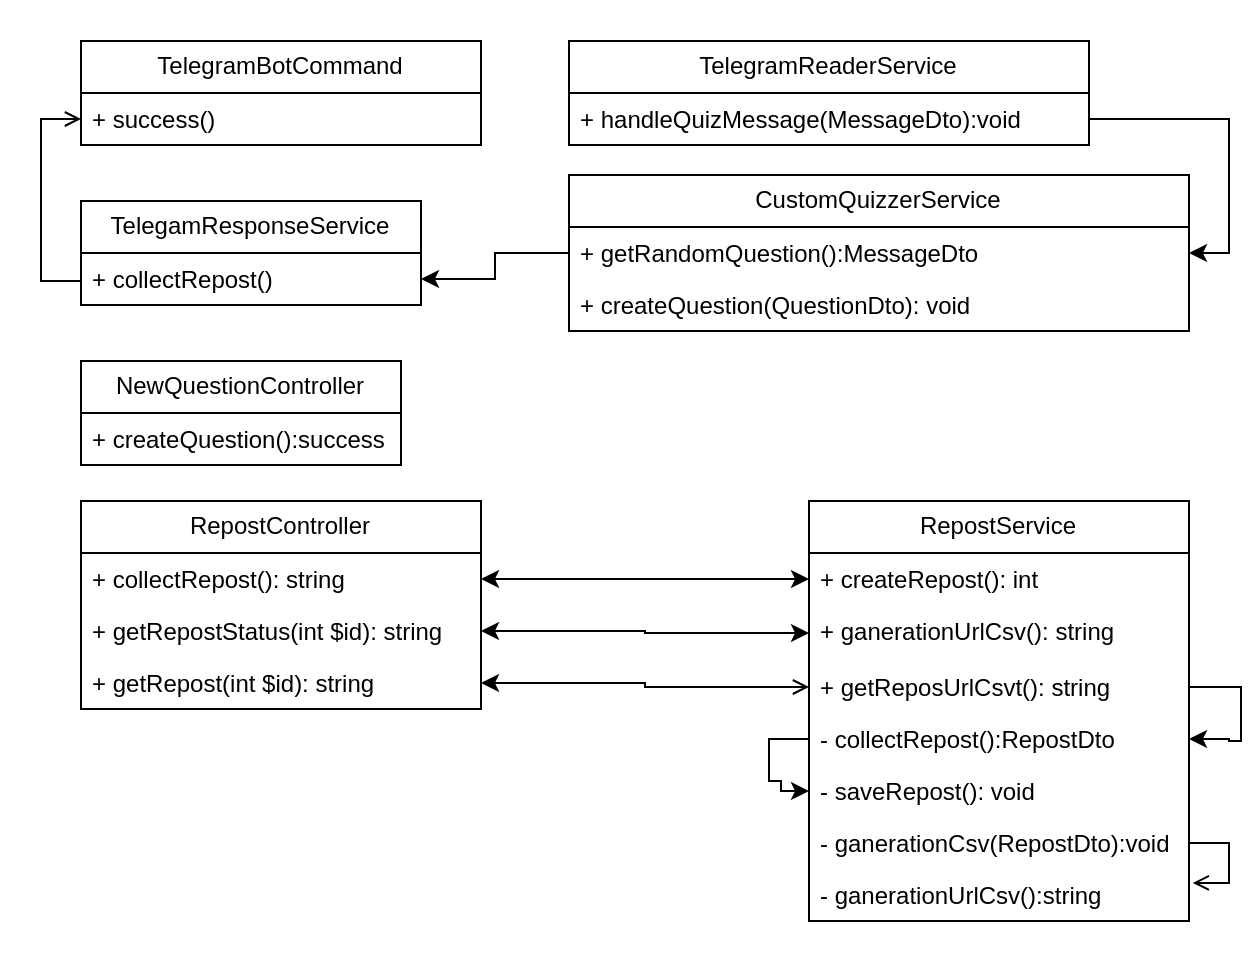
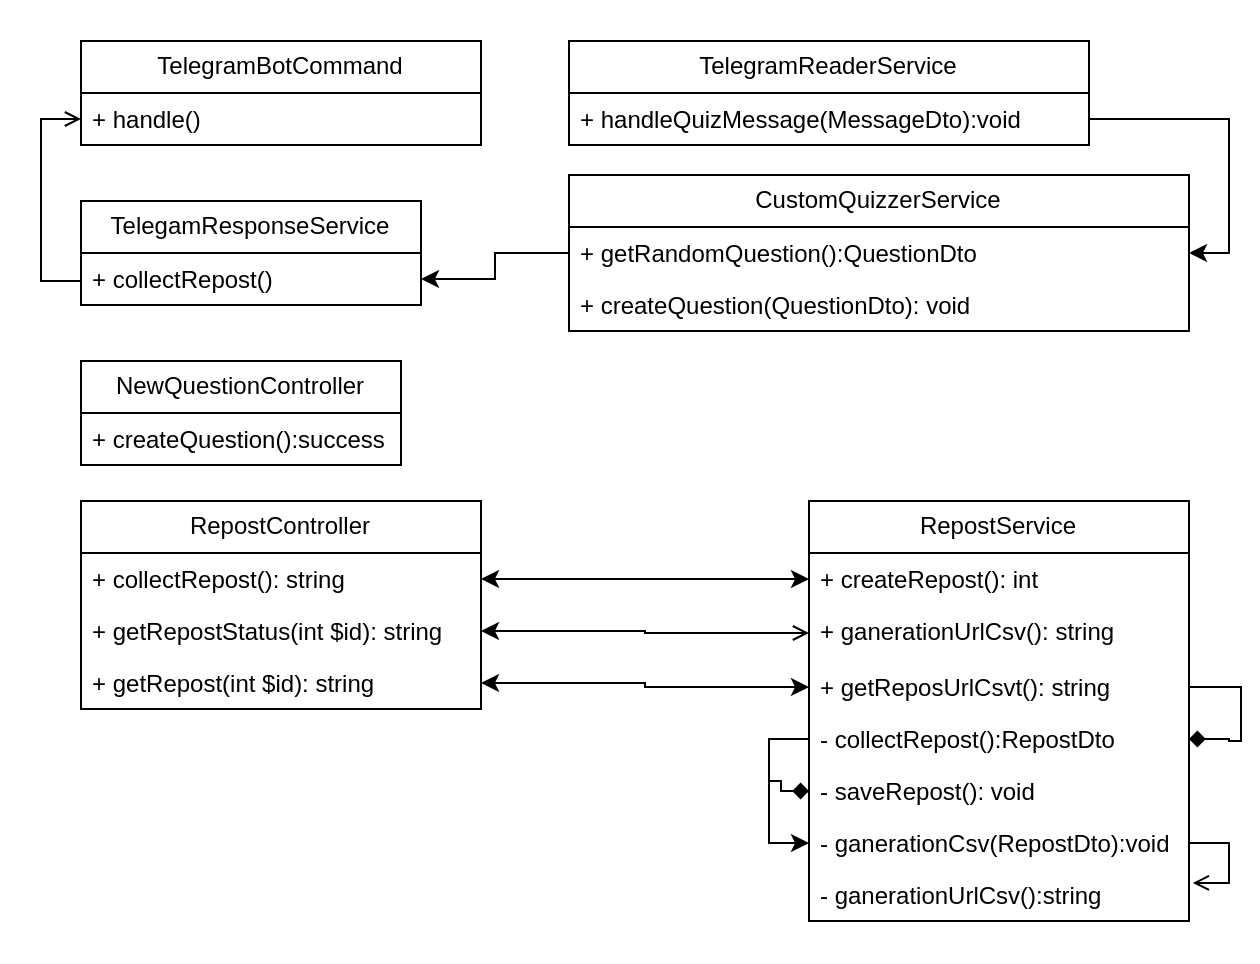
- <mxCell id="9" value="+ success()" style="text;strokeColor=none;fillColor=none;align=left;verticalAlign=top;spacingLeft=4;spacingRight=4;overflow=hidden;rotatable=0;points=[[0,0.5],[1,0.5]];portConstraint=eastwest;whiteSpace=wrap;html=1;" vertex="1" parent="8"><mxGeometry y="26" width="200" height="26" as="geometry" /></mxCell>
+ <mxCell id="9" value="+ handle()" style="text;strokeColor=none;fillColor=none;align=left;verticalAlign=top;spacingLeft=4;spacingRight=4;overflow=hidden;rotatable=0;points=[[0,0.5],[1,0.5]];portConstraint=eastwest;whiteSpace=wrap;html=1;" vertex="1" parent="8"><mxGeometry y="26" width="200" height="26" as="geometry" /></mxCell>
- <mxCell id="16" value="+ getRandomQuestion():MessageDto" style="text;strokeColor=none;fillColor=none;align=left;verticalAlign=top;spacingLeft=4;spacingRight=4;overflow=hidden;rotatable=0;points=[[0,0.5],[1,0.5]];portConstraint=eastwest;whiteSpace=wrap;html=1;" vertex="1" parent="15"><mxGeometry y="26" width="310" height="26" as="geometry" /></mxCell>
+ <mxCell id="16" value="+ getRandomQuestion():QuestionDto" style="text;strokeColor=none;fillColor=none;align=left;verticalAlign=top;spacingLeft=4;spacingRight=4;overflow=hidden;rotatable=0;points=[[0,0.5],[1,0.5]];portConstraint=eastwest;whiteSpace=wrap;html=1;" vertex="1" parent="15"><mxGeometry y="26" width="310" height="26" as="geometry" /></mxCell>
- <mxCell id="34" style="edgeStyle=orthogonalEdgeStyle;rounded=0;orthogonalLoop=1;jettySize=auto;html=1;startArrow=classic;startFill=1;" edge="1" parent="1" source="6" target="20"><mxGeometry relative="1" as="geometry" /></mxCell>
+ <mxCell id="34" style="edgeStyle=orthogonalEdgeStyle;rounded=0;orthogonalLoop=1;jettySize=auto;html=1;startArrow=classic;startFill=1;endArrow=open;" edge="1" parent="1" source="6" target="20"><mxGeometry relative="1" as="geometry" /></mxCell>
- <mxCell id="33" style="edgeStyle=orthogonalEdgeStyle;rounded=0;orthogonalLoop=1;jettySize=auto;html=1;startArrow=classic;startFill=1;endArrow=open;" edge="1" parent="1" source="7" target="22"><mxGeometry relative="1" as="geometry"><mxPoint x="400" y="341" as="targetPoint" /></mxGeometry></mxCell>
+ <mxCell id="33" style="edgeStyle=orthogonalEdgeStyle;rounded=0;orthogonalLoop=1;jettySize=auto;html=1;startArrow=classic;startFill=1;" edge="1" parent="1" source="7" target="22"><mxGeometry relative="1" as="geometry"><mxPoint x="400" y="341" as="targetPoint" /></mxGeometry></mxCell>
- <mxCell id="21" style="edgeStyle=orthogonalEdgeStyle;rounded=0;orthogonalLoop=1;jettySize=auto;html=1;" edge="1" parent="18" source="22" target="25"><mxGeometry relative="1" as="geometry"><Array as="points"><mxPoint x="216" y="93" /><mxPoint x="216" y="120" /><mxPoint x="210" y="120" /><mxPoint x="210" y="119" /></Array></mxGeometry></mxCell>
+ <mxCell id="21" style="edgeStyle=orthogonalEdgeStyle;rounded=0;orthogonalLoop=1;jettySize=auto;html=1;endArrow=diamond;" edge="1" parent="18" source="22" target="25"><mxGeometry relative="1" as="geometry"><Array as="points"><mxPoint x="216" y="93" /><mxPoint x="216" y="120" /><mxPoint x="210" y="120" /><mxPoint x="210" y="119" /></Array></mxGeometry></mxCell>
- <mxCell id="23" style="edgeStyle=orthogonalEdgeStyle;rounded=0;orthogonalLoop=1;jettySize=auto;html=1;" edge="1" parent="18" source="25" target="26"><mxGeometry relative="1" as="geometry"><Array as="points"><mxPoint x="-20" y="119" /><mxPoint x="-20" y="140" /><mxPoint x="-14" y="140" /><mxPoint x="-14" y="145" /></Array></mxGeometry></mxCell>
+ <mxCell id="23" style="edgeStyle=orthogonalEdgeStyle;rounded=0;orthogonalLoop=1;jettySize=auto;html=1;endArrow=diamond;" edge="1" parent="18" source="25" target="26"><mxGeometry relative="1" as="geometry"><Array as="points"><mxPoint x="-20" y="119" /><mxPoint x="-20" y="140" /><mxPoint x="-14" y="140" /><mxPoint x="-14" y="145" /></Array></mxGeometry></mxCell>
+ <mxCell id="24" style="edgeStyle=orthogonalEdgeStyle;rounded=0;orthogonalLoop=1;jettySize=auto;html=1;entryX=0;entryY=0.5;entryDx=0;entryDy=0;" edge="1" parent="18" source="25" target="28"><mxGeometry relative="1" as="geometry" /></mxCell>
